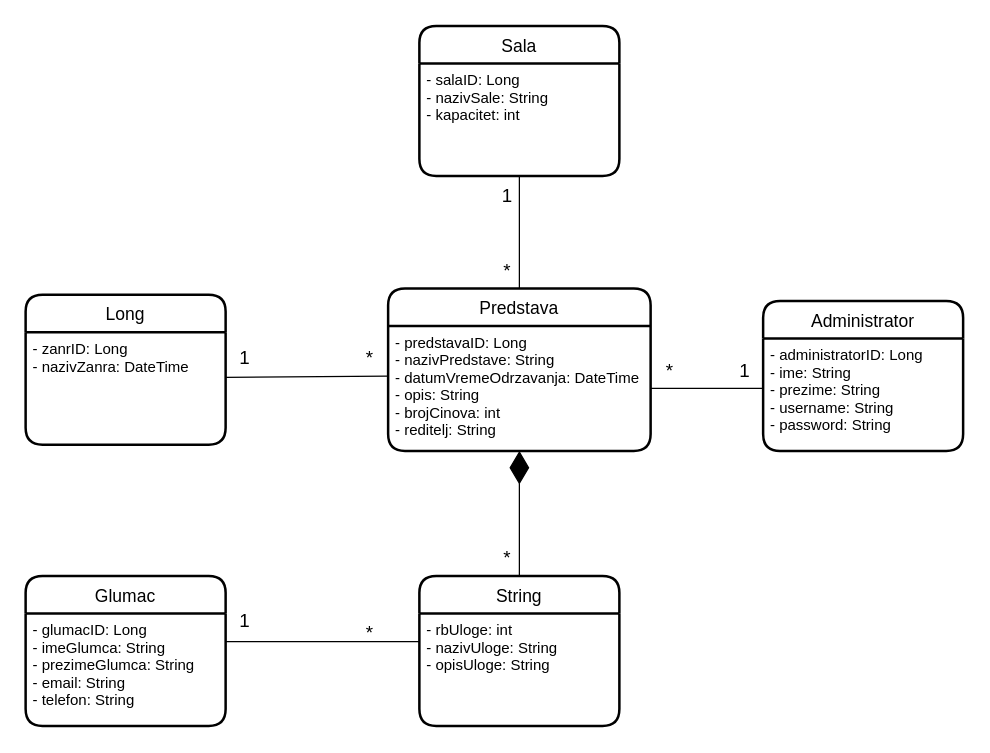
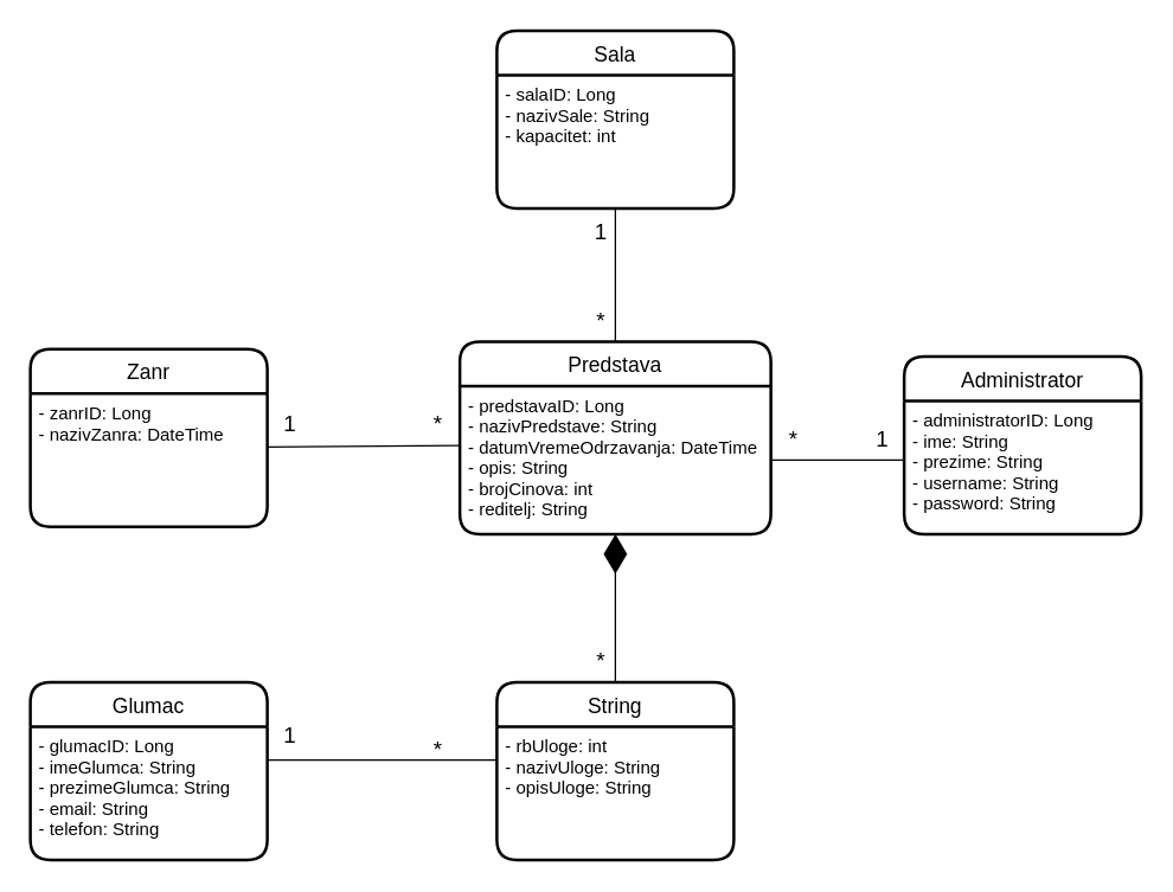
- <mxCell id="8" value="Long" style="swimlane;childLayout=stackLayout;horizontal=1;startSize=30;horizontalStack=0;rounded=1;fontSize=14;fontStyle=0;strokeWidth=2;resizeParent=0;resizeLast=1;shadow=0;dashed=0;align=center;" vertex="1" parent="1"><mxGeometry x="20" y="235" width="160" height="120" as="geometry" /></mxCell>
+ <mxCell id="8" value="Zanr" style="swimlane;childLayout=stackLayout;horizontal=1;startSize=30;horizontalStack=0;rounded=1;fontSize=14;fontStyle=0;strokeWidth=2;resizeParent=0;resizeLast=1;shadow=0;dashed=0;align=center;" vertex="1" parent="1"><mxGeometry x="20" y="235" width="160" height="120" as="geometry" /></mxCell>
